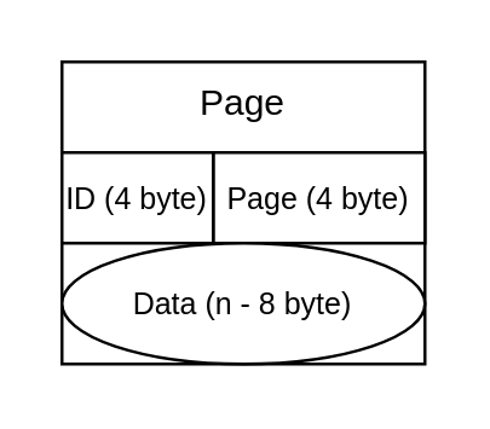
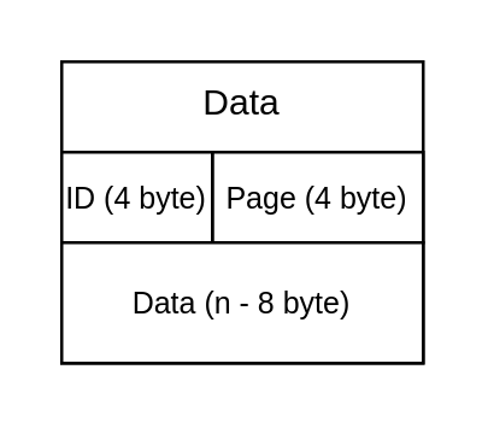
- <mxCell id="2" value="Page" style="rounded=0;whiteSpace=wrap;html=1;verticalAlign=top;" vertex="1" parent="1"><mxGeometry x="20" y="20" width="120" height="100" as="geometry" /></mxCell>
+ <mxCell id="2" value="Data" style="rounded=0;whiteSpace=wrap;html=1;verticalAlign=top;" vertex="1" parent="1"><mxGeometry x="20" y="20" width="120" height="100" as="geometry" /></mxCell>
- <mxCell id="5" value="Data (n - 8 byte)" style="ellipse;whiteSpace=wrap;html=1;verticalAlign=middle;fontSize=10;" vertex="1" parent="1"><mxGeometry x="20" y="80" width="120" height="40" as="geometry" /></mxCell>
+ <mxCell id="5" value="Data (n - 8 byte)" style="rounded=0;whiteSpace=wrap;html=1;verticalAlign=middle;fontSize=10;" vertex="1" parent="1"><mxGeometry x="20" y="80" width="120" height="40" as="geometry" /></mxCell>
